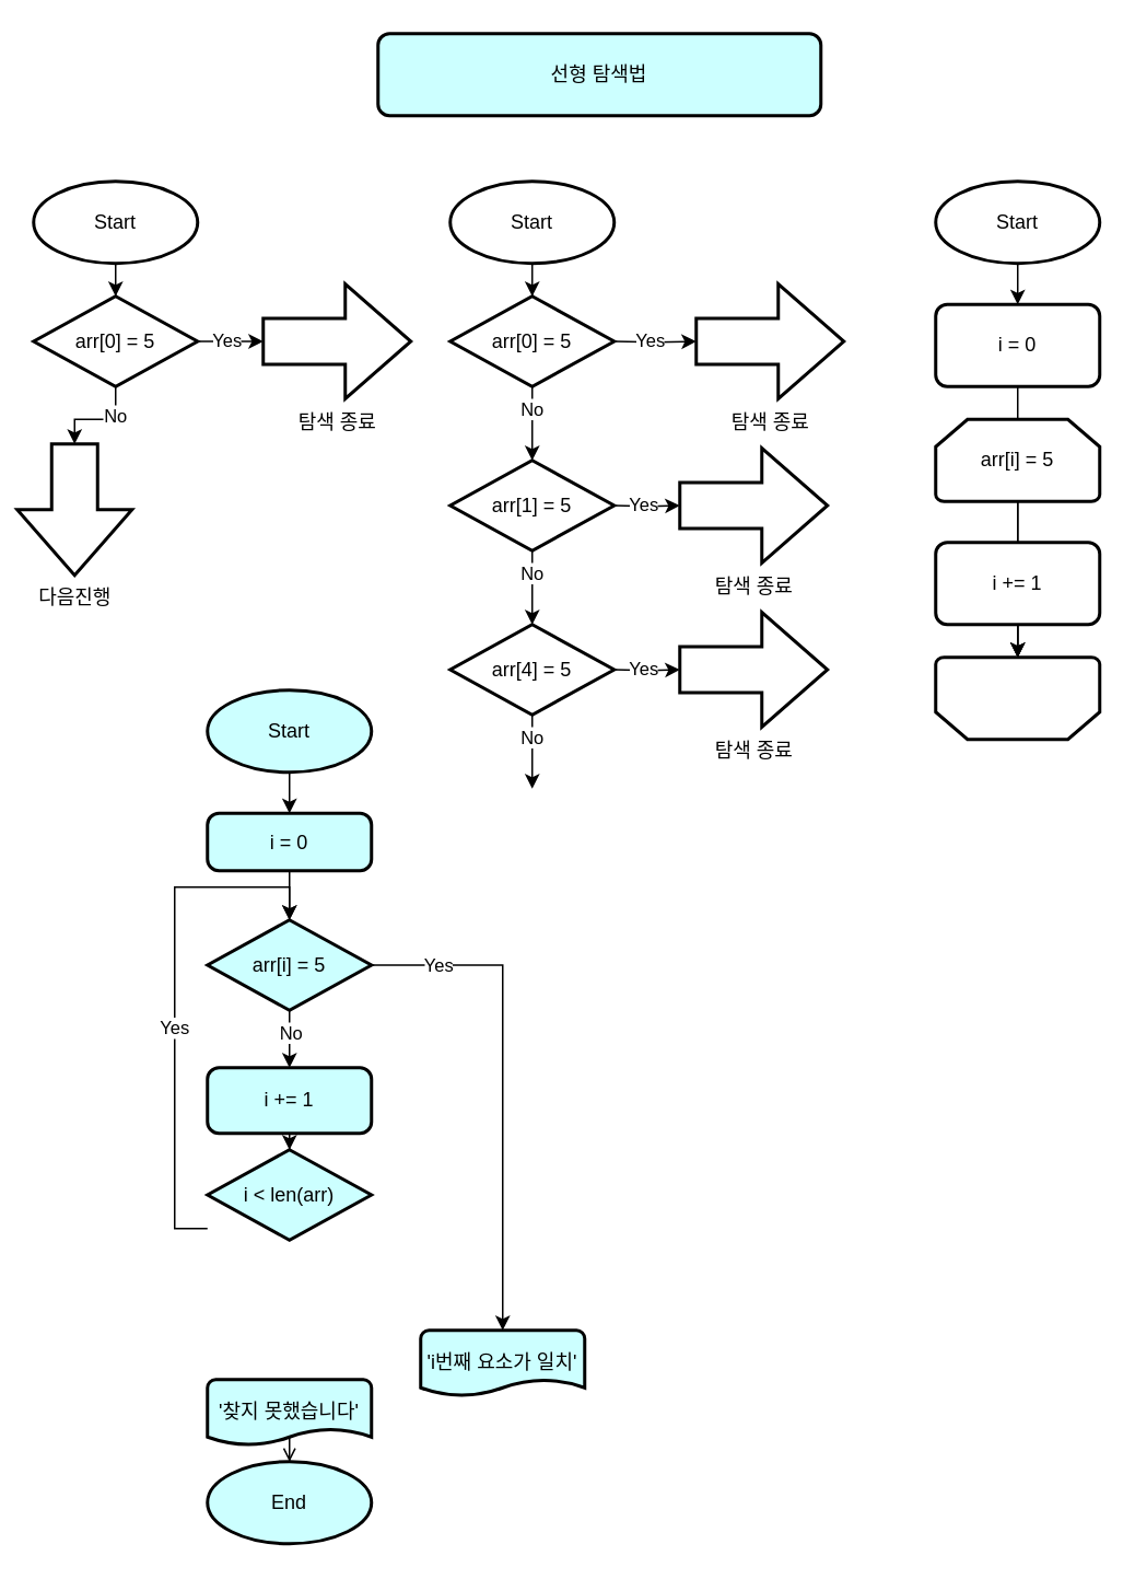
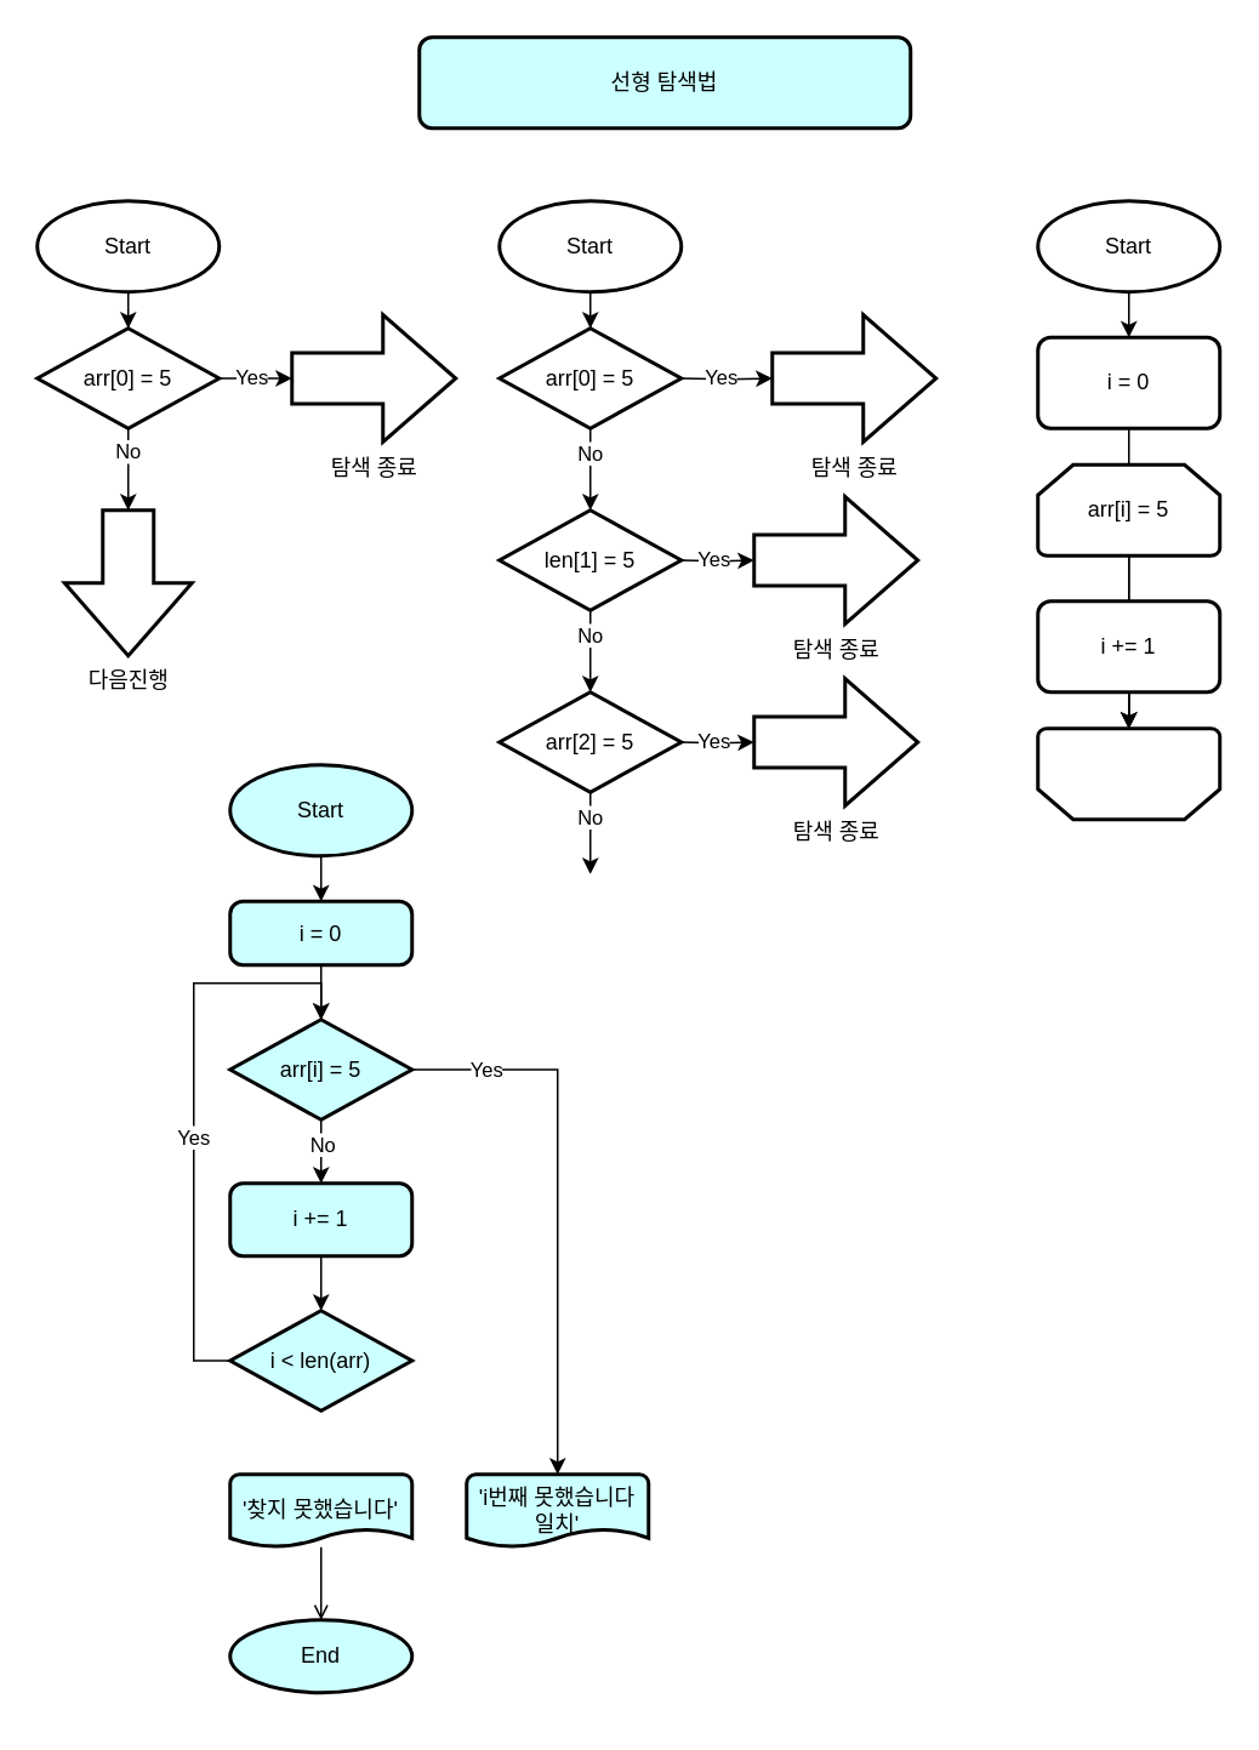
- <mxCell id="20" value="arr[1] = 5" style="strokeWidth=2;html=1;shape=mxgraph.flowchart.decision;whiteSpace=wrap;" vertex="1" parent="1"><mxGeometry x="274" y="280" width="100" height="55" as="geometry" /></mxCell>
+ <mxCell id="20" value="len[1] = 5" style="strokeWidth=2;html=1;shape=mxgraph.flowchart.decision;whiteSpace=wrap;" vertex="1" parent="1"><mxGeometry x="274" y="280" width="100" height="55" as="geometry" /></mxCell>
- <mxCell id="12" value="다음진행" style="verticalLabelPosition=bottom;verticalAlign=top;html=1;strokeWidth=2;shape=mxgraph.arrows2.arrow;dy=0.6;dx=40;notch=0;direction=south;" vertex="1" parent="1"><mxGeometry x="10" y="270" width="70" height="80" as="geometry" /></mxCell>
+ <mxCell id="12" value="다음진행" style="verticalLabelPosition=bottom;verticalAlign=top;html=1;strokeWidth=2;shape=mxgraph.arrows2.arrow;dy=0.6;dx=40;notch=0;direction=south;" vertex="1" parent="1"><mxGeometry x="35" y="280" width="70" height="80" as="geometry" /></mxCell>
- <mxCell id="23" value="arr[4] = 5" style="strokeWidth=2;html=1;shape=mxgraph.flowchart.decision;whiteSpace=wrap;" vertex="1" parent="1"><mxGeometry x="274" y="380" width="100" height="55" as="geometry" /></mxCell>
+ <mxCell id="23" value="arr[2] = 5" style="strokeWidth=2;html=1;shape=mxgraph.flowchart.decision;whiteSpace=wrap;" vertex="1" parent="1"><mxGeometry x="274" y="380" width="100" height="55" as="geometry" /></mxCell>
- <mxCell id="54" value="i &amp;lt; len(arr)" style="strokeWidth=2;html=1;shape=mxgraph.flowchart.decision;whiteSpace=wrap;fillColor=#CCFFFF;" vertex="1" parent="1"><mxGeometry x="126" y="700" width="100" height="55" as="geometry" /></mxCell>
+ <mxCell id="54" value="i &amp;lt; len(arr)" style="strokeWidth=2;html=1;shape=mxgraph.flowchart.decision;whiteSpace=wrap;fillColor=#CCFFFF;" vertex="1" parent="1"><mxGeometry x="126" y="720" width="100" height="55" as="geometry" /></mxCell>
- <mxCell id="57" value="'i번째 요소가 일치'" style="strokeWidth=2;html=1;shape=mxgraph.flowchart.document2;whiteSpace=wrap;size=0.25;fillColor=#CCFFFF;" vertex="1" parent="1"><mxGeometry x="256" y="810" width="100" height="40" as="geometry" /></mxCell>
+ <mxCell id="57" value="'i번째 못했습니다 일치'" style="strokeWidth=2;html=1;shape=mxgraph.flowchart.document2;whiteSpace=wrap;size=0.25;fillColor=#CCFFFF;" vertex="1" parent="1"><mxGeometry x="256" y="810" width="100" height="40" as="geometry" /></mxCell>
- <mxCell id="56" value="'찾지 못했습니다'" style="strokeWidth=2;html=1;shape=mxgraph.flowchart.document2;whiteSpace=wrap;size=0.25;fillColor=#CCFFFF;" vertex="1" parent="1"><mxGeometry x="126" y="840" width="100" height="40" as="geometry" /></mxCell>
+ <mxCell id="56" value="'찾지 못했습니다'" style="strokeWidth=2;html=1;shape=mxgraph.flowchart.document2;whiteSpace=wrap;size=0.25;fillColor=#CCFFFF;" vertex="1" parent="1"><mxGeometry x="126" y="810" width="100" height="40" as="geometry" /></mxCell>
- <mxCell id="58" value="End" style="strokeWidth=2;html=1;shape=mxgraph.flowchart.start_1;whiteSpace=wrap;fillColor=#CCFFFF;" vertex="1" parent="1"><mxGeometry x="126" y="890" width="100" height="50" as="geometry" /></mxCell>
+ <mxCell id="58" value="End" style="strokeWidth=2;html=1;shape=mxgraph.flowchart.start_1;whiteSpace=wrap;fillColor=#CCFFFF;" vertex="1" parent="1"><mxGeometry x="126" y="890" width="100" height="40" as="geometry" /></mxCell>
